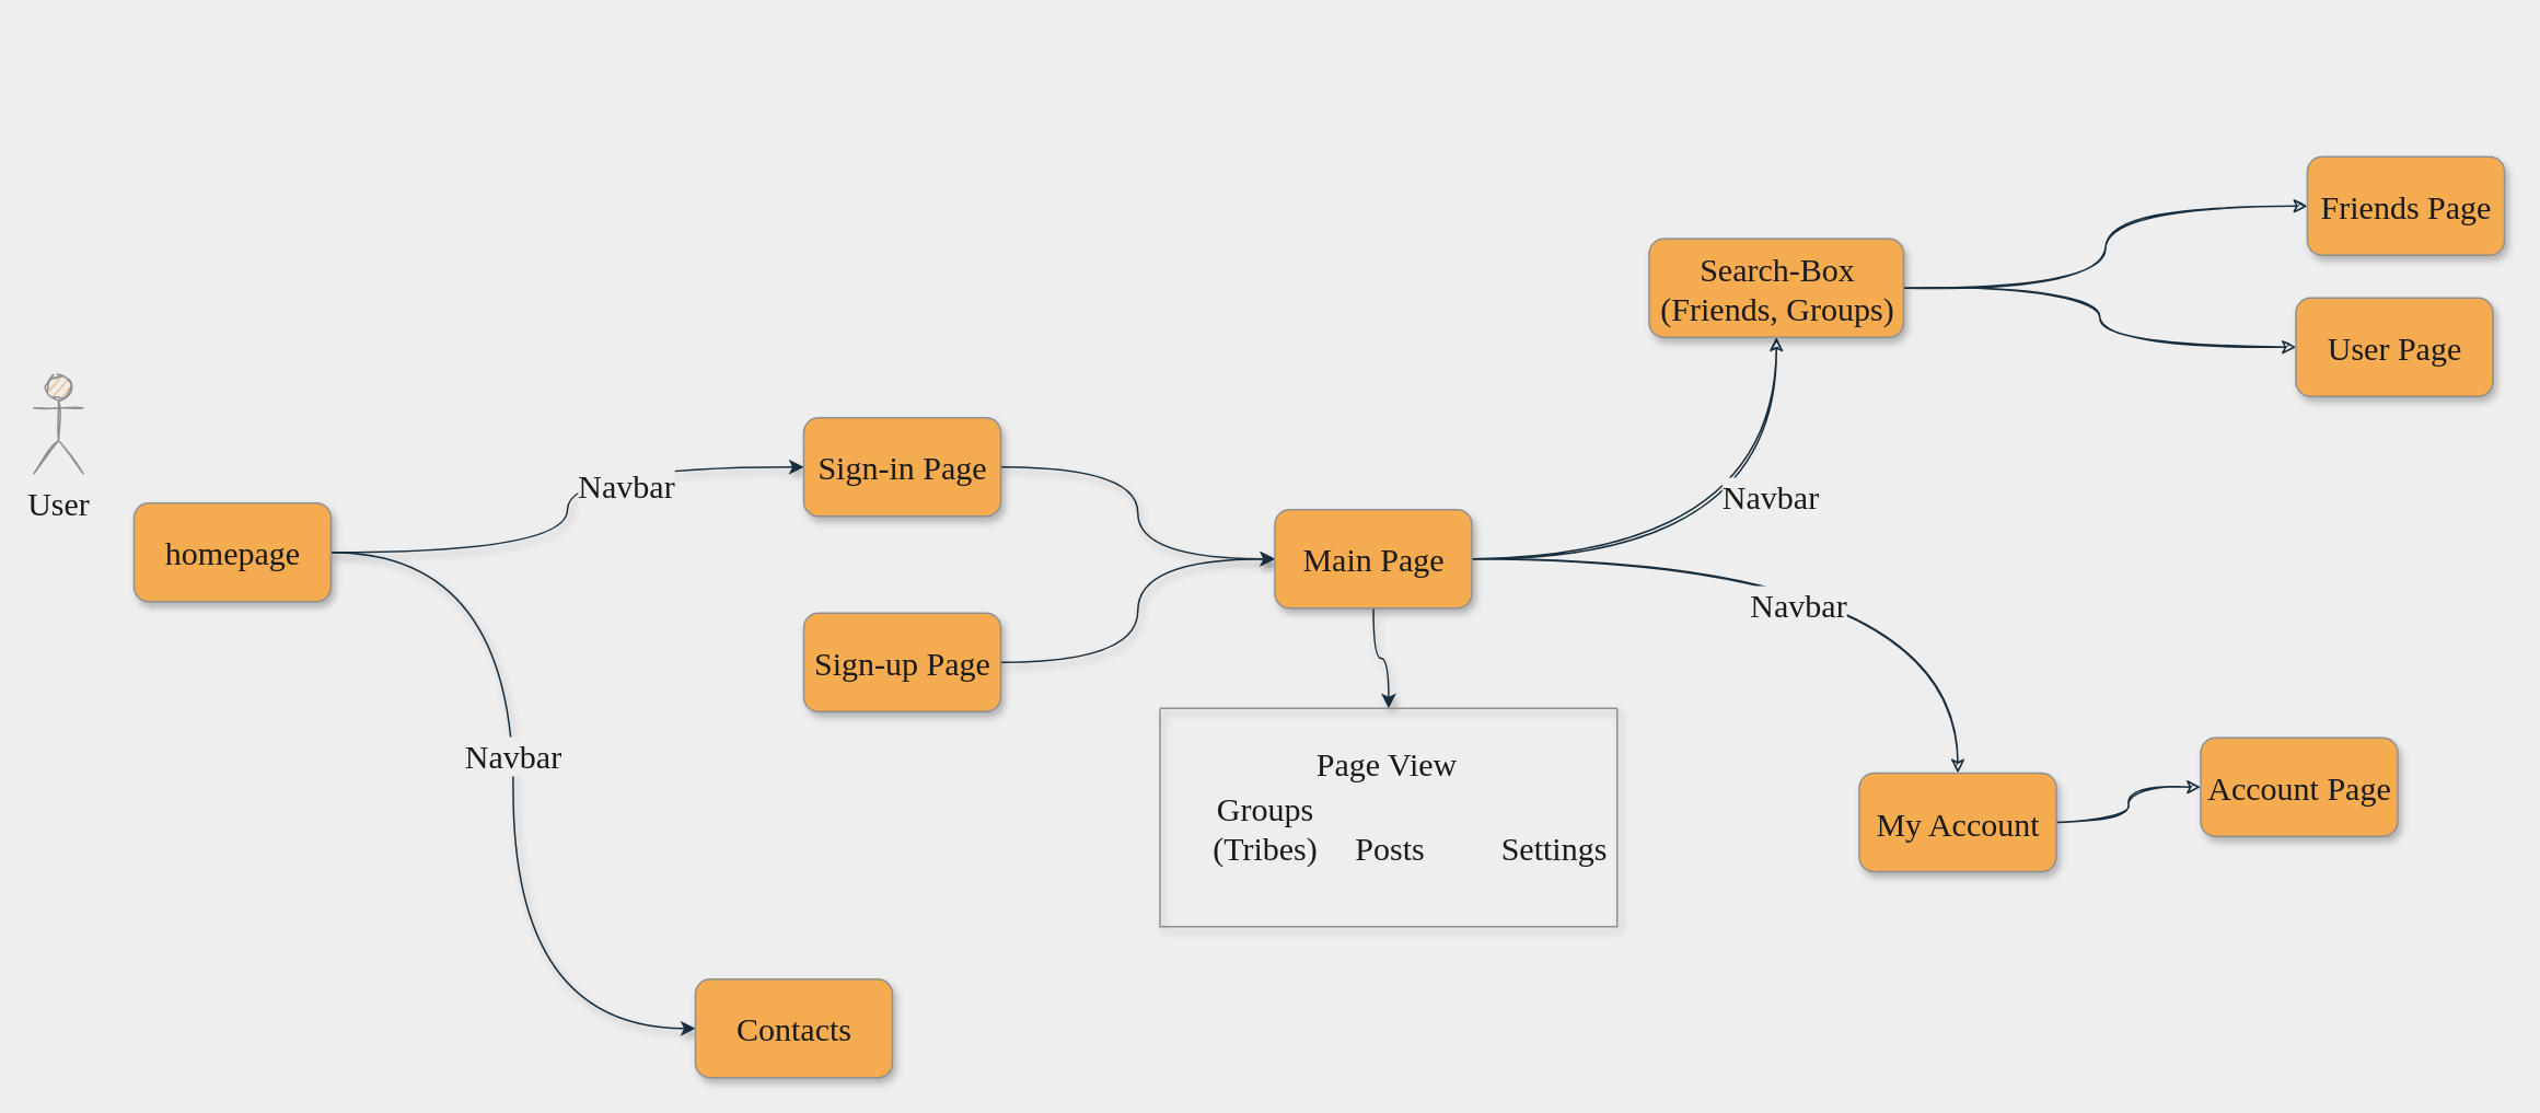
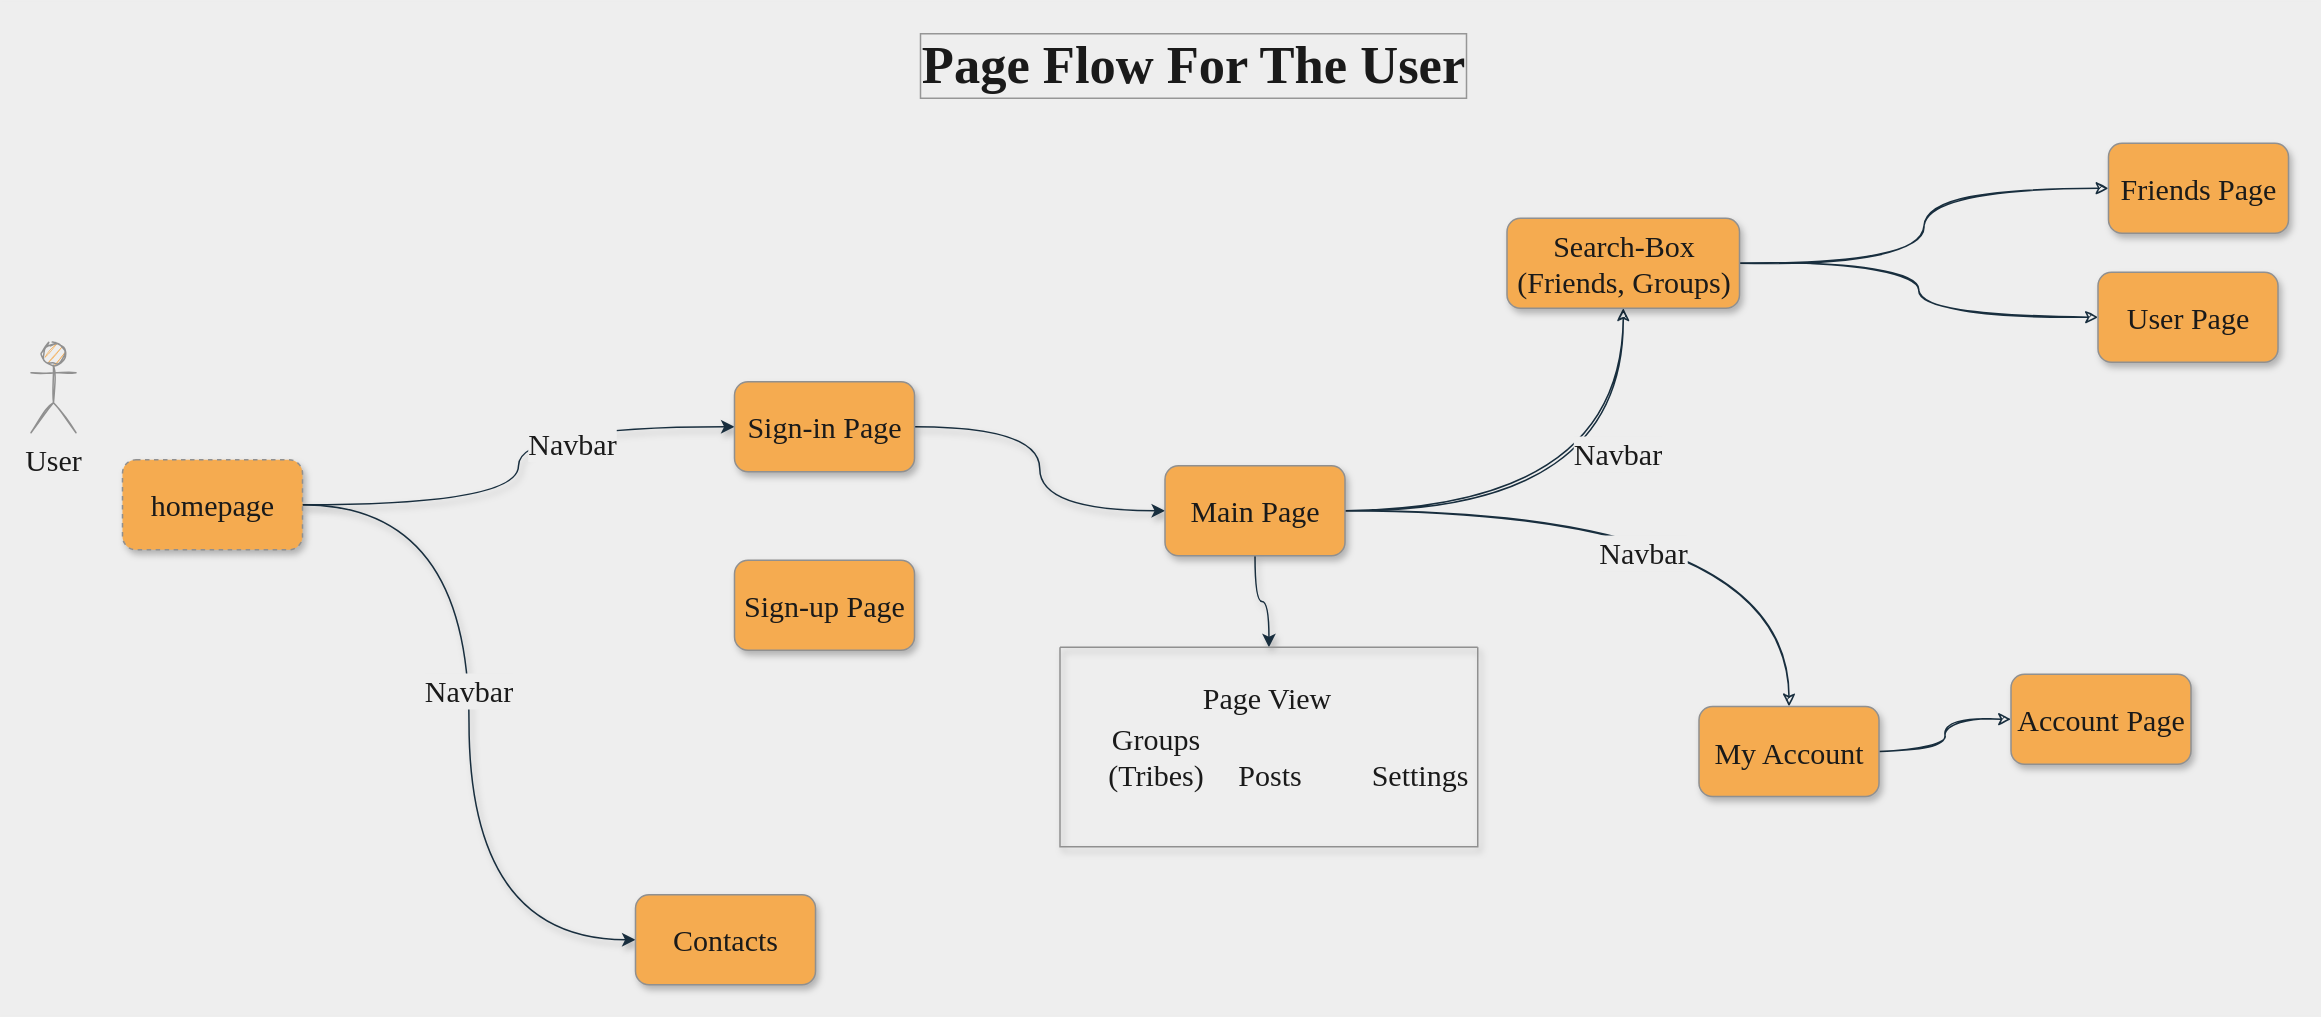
+ <mxCell id="23" value="Page Flow For The User" style="text;resizable=0;autosize=1;align=center;verticalAlign=middle;points=[];fillColor=none;strokeColor=none;rounded=0;shadow=1;labelBackgroundColor=none;labelBorderColor=#969696;fontFamily=Times New Roman;fontSize=35;fontStyle=1;fontColor=#1A1A1A;html=1;sketch=0;glass=0;spacingTop=0;spacingLeft=0;spacing=0;" vertex="1" parent="1"><mxGeometry x="609" y="20" width="372" height="46" as="geometry" /></mxCell>
- <mxCell id="6" value="homepage" style="rounded=1;fontSize=20;html=1;fontStyle=0;shadow=1;fontFamily=Times New Roman;fillColor=#F5AB50;strokeColor=#909090;fontColor=#1A1A1A;labelBackgroundColor=none;" vertex="1" parent="1"><mxGeometry x="81" y="306" width="120" height="60" as="geometry" /></mxCell>
+ <mxCell id="6" value="homepage" style="rounded=1;fontSize=20;html=1;fontStyle=0;shadow=1;fontFamily=Times New Roman;fillColor=#F5AB50;strokeColor=#909090;fontColor=#1A1A1A;labelBackgroundColor=none;dashed=1;" vertex="1" parent="1"><mxGeometry x="81" y="306" width="120" height="60" as="geometry" /></mxCell>
- <mxCell id="7" style="edgeStyle=orthogonalEdgeStyle;rounded=1;orthogonalLoop=1;jettySize=auto;html=1;entryX=0;entryY=0.5;entryDx=0;entryDy=0;fontSize=20;shadow=1;curved=1;fontStyle=0;fontFamily=Times New Roman;labelBackgroundColor=none;strokeColor=#182E3E;fontColor=#1A1A1A;" edge="1" parent="1" source="8" target="16"><mxGeometry relative="1" as="geometry" /></mxCell>
